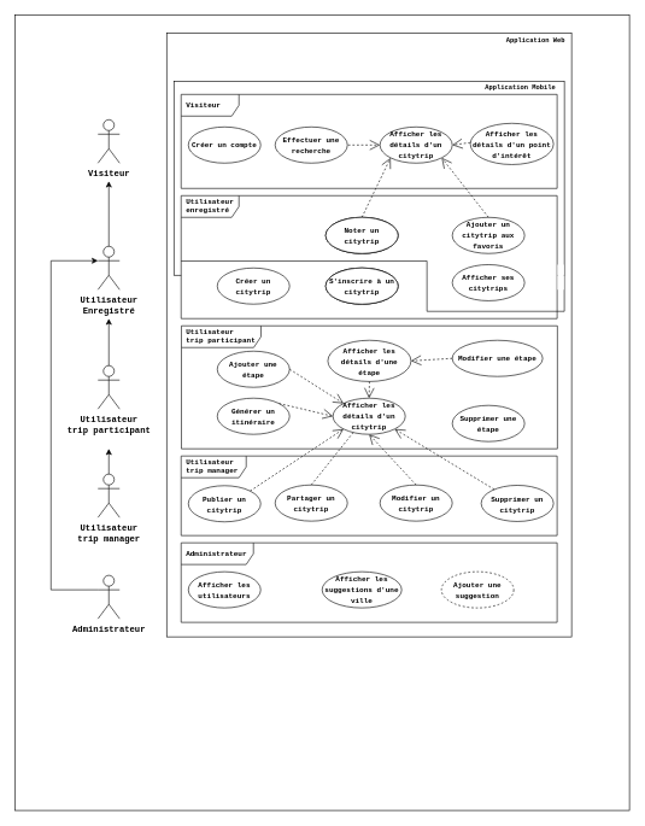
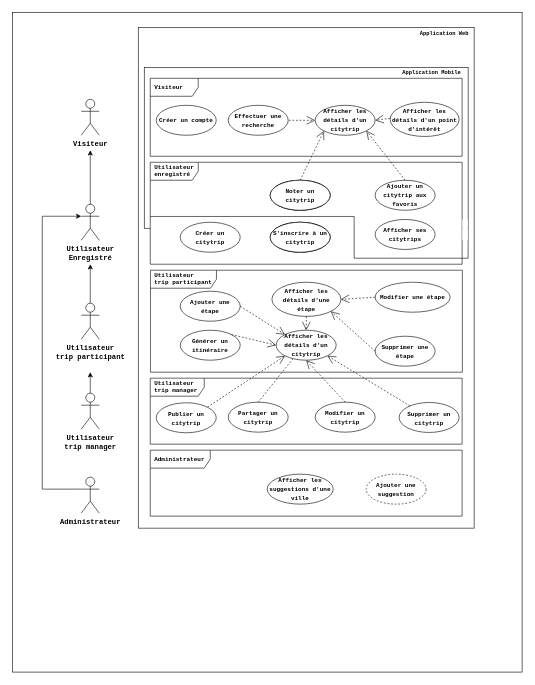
+ <mxCell id="60" value="" style="endArrow=open;endSize=12;dashed=1;html=1;rounded=0;fontFamily=Courier New;fontSize=10;entryX=1;entryY=1;entryDx=0;entryDy=0;exitX=0;exitY=0.5;exitDx=0;exitDy=0;" parent="1" source="41" target="58" edge="1"><mxGeometry x="-0.47" y="-1" width="160" relative="1" as="geometry"><mxPoint x="693.228" y="686.196" as="sourcePoint" /><mxPoint x="555.497" y="602.607" as="targetPoint" /><mxPoint as="offset" /></mxGeometry></mxCell>
- <mxCell id="63" value="&lt;font size=&quot;1&quot; face=&quot;Courier New&quot;&gt;&lt;b style=&quot;&quot;&gt;Afficher les utilisateurs&lt;/b&gt;&lt;/font&gt;" style="ellipse;whiteSpace=wrap;html=1;" parent="1" vertex="1"><mxGeometry x="260" y="790" width="100" height="50" as="geometry" /></mxCell>
